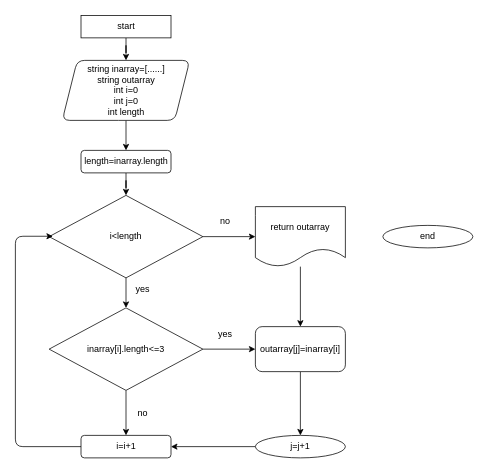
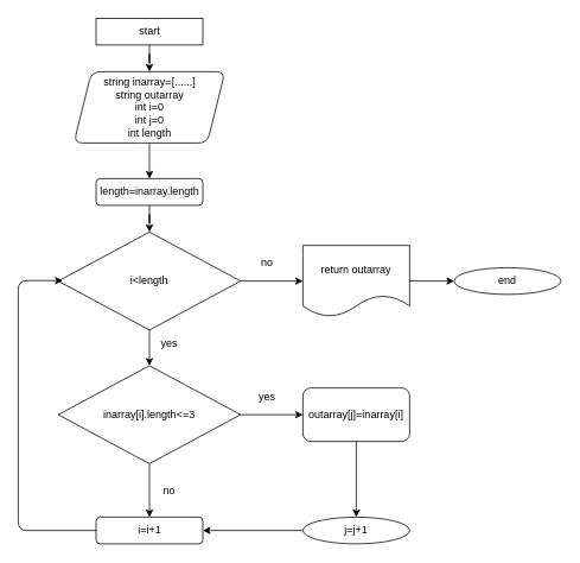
- <mxCell id="17" value="" style="edgeStyle=orthogonalEdgeStyle;rounded=0;orthogonalLoop=1;jettySize=auto;html=1;" edge="1" parent="1" source="18" target="14"><mxGeometry relative="1" as="geometry" /></mxCell>
+ <mxCell id="17" value="" style="edgeStyle=orthogonalEdgeStyle;rounded=0;orthogonalLoop=1;jettySize=auto;html=1;" edge="1" parent="1" source="18" target="22"><mxGeometry relative="1" as="geometry" /></mxCell>
